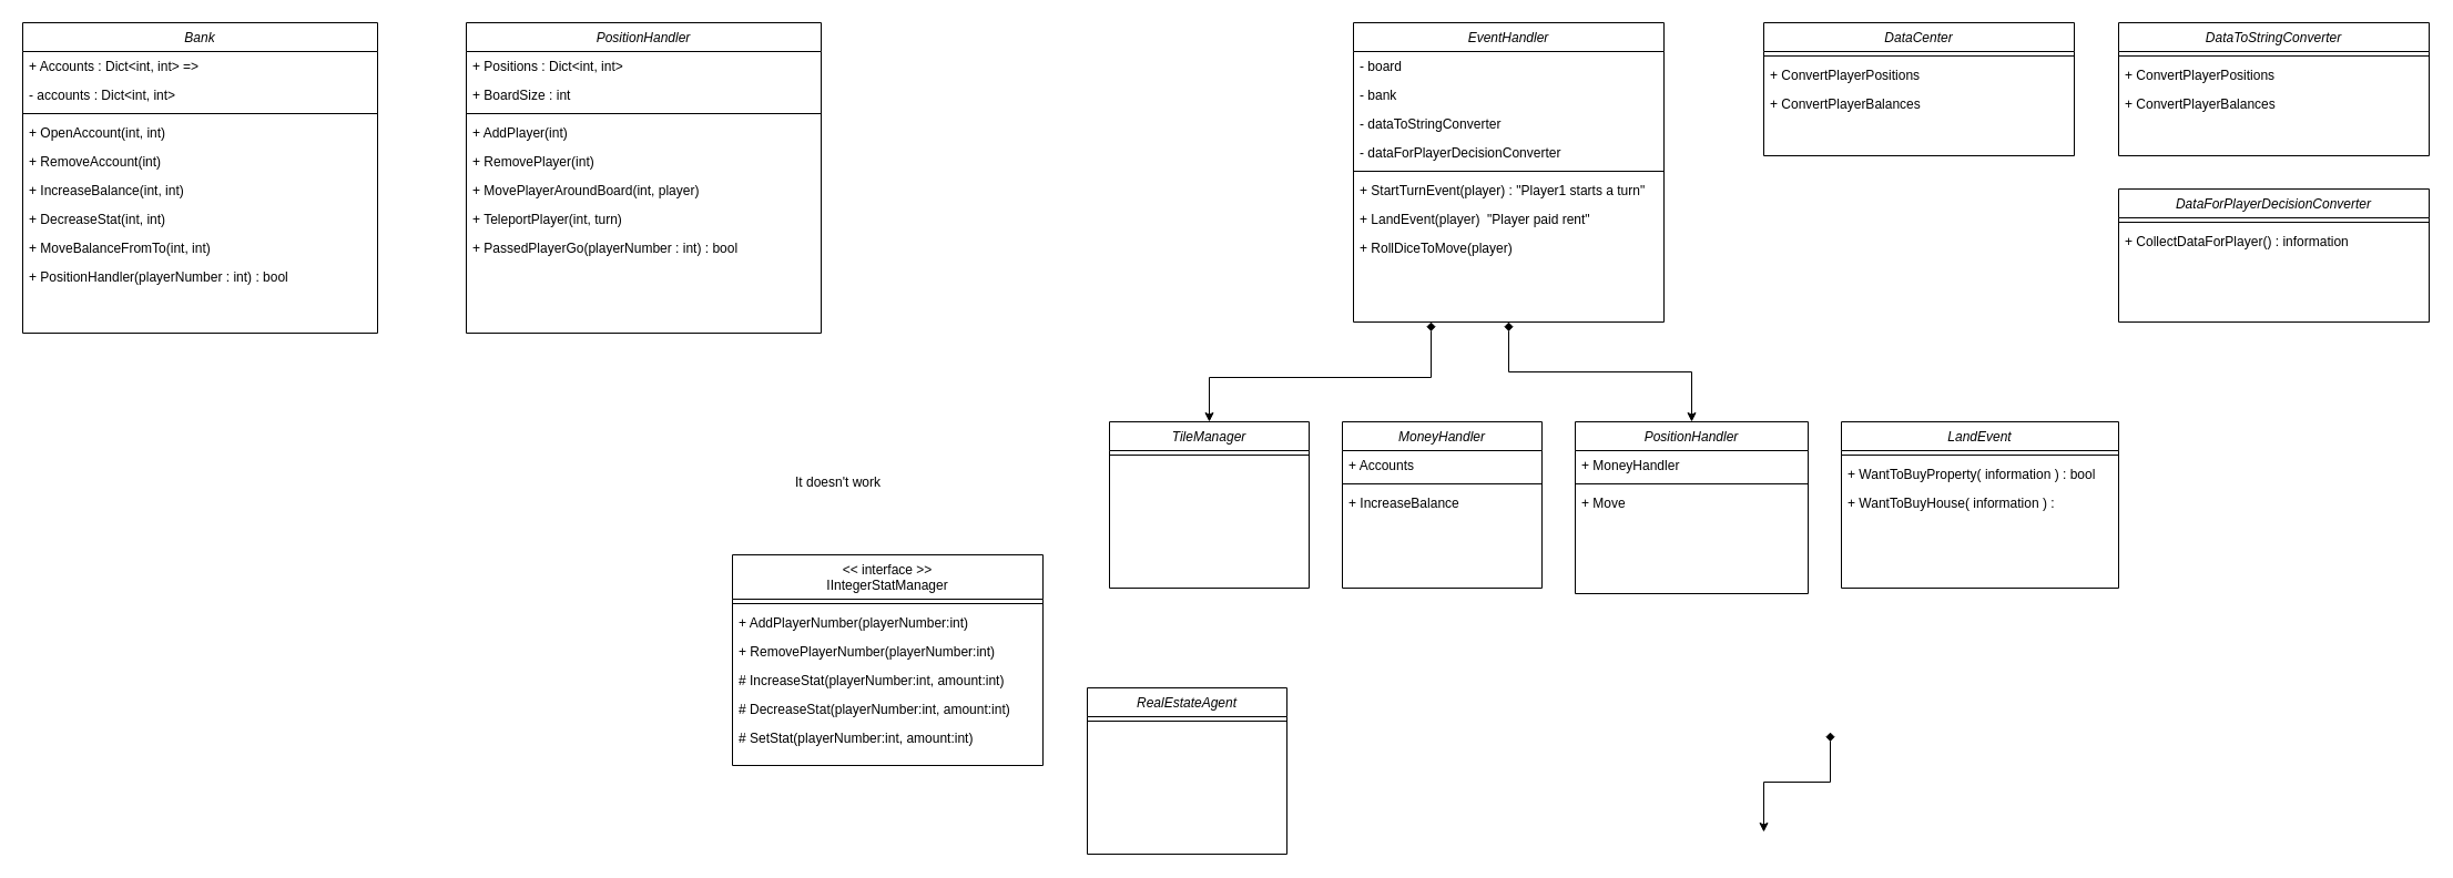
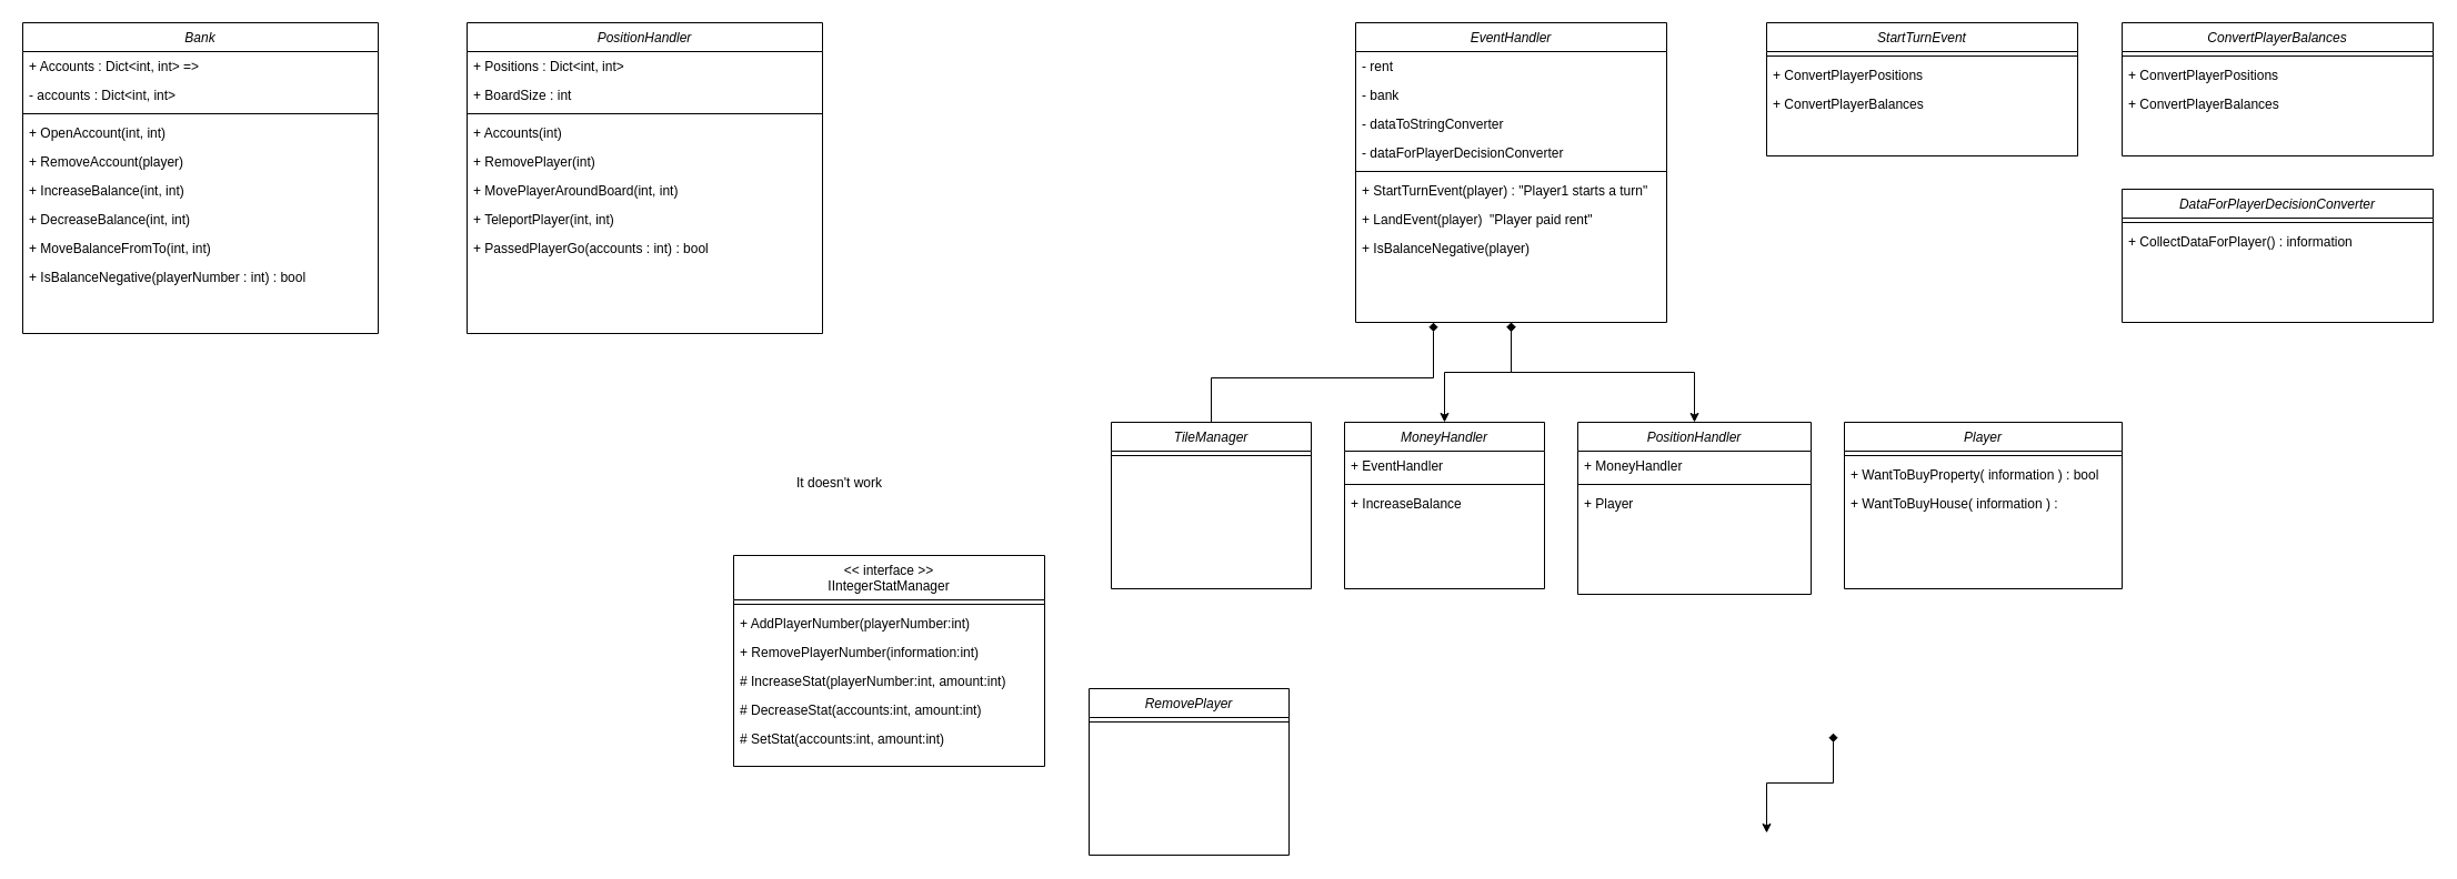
- <mxCell id="59" value="DataCenter" style="swimlane;fontStyle=2;align=center;verticalAlign=top;childLayout=stackLayout;horizontal=1;startSize=26;horizontalStack=0;resizeParent=1;resizeLast=0;collapsible=1;marginBottom=0;rounded=0;shadow=0;strokeWidth=1;" vertex="1" parent="1"><mxGeometry x="1590" y="20" width="280" height="120" as="geometry"><mxRectangle x="230" y="140" width="160" height="26" as="alternateBounds" /></mxGeometry></mxCell>
+ <mxCell id="59" value="StartTurnEvent" style="swimlane;fontStyle=2;align=center;verticalAlign=top;childLayout=stackLayout;horizontal=1;startSize=26;horizontalStack=0;resizeParent=1;resizeLast=0;collapsible=1;marginBottom=0;rounded=0;shadow=0;strokeWidth=1;" vertex="1" parent="1"><mxGeometry x="1590" y="20" width="280" height="120" as="geometry"><mxRectangle x="230" y="140" width="160" height="26" as="alternateBounds" /></mxGeometry></mxCell>
- <mxCell id="33" value="DataToStringConverter" style="swimlane;fontStyle=2;align=center;verticalAlign=top;childLayout=stackLayout;horizontal=1;startSize=26;horizontalStack=0;resizeParent=1;resizeLast=0;collapsible=1;marginBottom=0;rounded=0;shadow=0;strokeWidth=1;" vertex="1" parent="1"><mxGeometry x="1910" y="20" width="280" height="120" as="geometry"><mxRectangle x="230" y="140" width="160" height="26" as="alternateBounds" /></mxGeometry></mxCell>
+ <mxCell id="33" value="ConvertPlayerBalances" style="swimlane;fontStyle=2;align=center;verticalAlign=top;childLayout=stackLayout;horizontal=1;startSize=26;horizontalStack=0;resizeParent=1;resizeLast=0;collapsible=1;marginBottom=0;rounded=0;shadow=0;strokeWidth=1;" vertex="1" parent="1"><mxGeometry x="1910" y="20" width="280" height="120" as="geometry"><mxRectangle x="230" y="140" width="160" height="26" as="alternateBounds" /></mxGeometry></mxCell>
- <mxCell id="38" value="- board" style="text;align=left;verticalAlign=top;spacingLeft=4;spacingRight=4;overflow=hidden;rotatable=0;points=[[0,0.5],[1,0.5]];portConstraint=eastwest;" vertex="1" parent="37"><mxGeometry y="26" width="280" height="26" as="geometry" /></mxCell>
+ <mxCell id="38" value="- rent" style="text;align=left;verticalAlign=top;spacingLeft=4;spacingRight=4;overflow=hidden;rotatable=0;points=[[0,0.5],[1,0.5]];portConstraint=eastwest;" vertex="1" parent="37"><mxGeometry y="26" width="280" height="26" as="geometry" /></mxCell>
- <mxCell id="16" value="+ AddPlayer(int)" style="text;align=left;verticalAlign=top;spacingLeft=4;spacingRight=4;overflow=hidden;rotatable=0;points=[[0,0.5],[1,0.5]];portConstraint=eastwest;" vertex="1" parent="12"><mxGeometry y="86" width="320" height="26" as="geometry" /></mxCell>
+ <mxCell id="16" value="+ Accounts(int)" style="text;align=left;verticalAlign=top;spacingLeft=4;spacingRight=4;overflow=hidden;rotatable=0;points=[[0,0.5],[1,0.5]];portConstraint=eastwest;" vertex="1" parent="12"><mxGeometry y="86" width="320" height="26" as="geometry" /></mxCell>
- <mxCell id="7" value="+ RemoveAccount(int)" style="text;align=left;verticalAlign=top;spacingLeft=4;spacingRight=4;overflow=hidden;rotatable=0;points=[[0,0.5],[1,0.5]];portConstraint=eastwest;" vertex="1" parent="2"><mxGeometry y="112" width="320" height="26" as="geometry" /></mxCell>
+ <mxCell id="7" value="+ RemoveAccount(player)" style="text;align=left;verticalAlign=top;spacingLeft=4;spacingRight=4;overflow=hidden;rotatable=0;points=[[0,0.5],[1,0.5]];portConstraint=eastwest;" vertex="1" parent="2"><mxGeometry y="112" width="320" height="26" as="geometry" /></mxCell>
- <mxCell id="18" value="+ MovePlayerAroundBoard(int, player)" style="text;align=left;verticalAlign=top;spacingLeft=4;spacingRight=4;overflow=hidden;rotatable=0;points=[[0,0.5],[1,0.5]];portConstraint=eastwest;" vertex="1" parent="12"><mxGeometry y="138" width="320" height="26" as="geometry" /></mxCell>
+ <mxCell id="18" value="+ MovePlayerAroundBoard(int, int)" style="text;align=left;verticalAlign=top;spacingLeft=4;spacingRight=4;overflow=hidden;rotatable=0;points=[[0,0.5],[1,0.5]];portConstraint=eastwest;" vertex="1" parent="12"><mxGeometry y="138" width="320" height="26" as="geometry" /></mxCell>
- <mxCell id="9" value="+ DecreaseStat(int, int)" style="text;align=left;verticalAlign=top;spacingLeft=4;spacingRight=4;overflow=hidden;rotatable=0;points=[[0,0.5],[1,0.5]];portConstraint=eastwest;" vertex="1" parent="2"><mxGeometry y="164" width="320" height="26" as="geometry" /></mxCell>
+ <mxCell id="9" value="+ DecreaseBalance(int, int)" style="text;align=left;verticalAlign=top;spacingLeft=4;spacingRight=4;overflow=hidden;rotatable=0;points=[[0,0.5],[1,0.5]];portConstraint=eastwest;" vertex="1" parent="2"><mxGeometry y="164" width="320" height="26" as="geometry" /></mxCell>
- <mxCell id="19" value="+ TeleportPlayer(int, turn)" style="text;align=left;verticalAlign=top;spacingLeft=4;spacingRight=4;overflow=hidden;rotatable=0;points=[[0,0.5],[1,0.5]];portConstraint=eastwest;" vertex="1" parent="12"><mxGeometry y="164" width="320" height="26" as="geometry" /></mxCell>
+ <mxCell id="19" value="+ TeleportPlayer(int, int)" style="text;align=left;verticalAlign=top;spacingLeft=4;spacingRight=4;overflow=hidden;rotatable=0;points=[[0,0.5],[1,0.5]];portConstraint=eastwest;" vertex="1" parent="12"><mxGeometry y="164" width="320" height="26" as="geometry" /></mxCell>
- <mxCell id="20" value="+ PassedPlayerGo(playerNumber : int) : bool" style="text;align=left;verticalAlign=top;spacingLeft=4;spacingRight=4;overflow=hidden;rotatable=0;points=[[0,0.5],[1,0.5]];portConstraint=eastwest;" vertex="1" parent="12"><mxGeometry y="190" width="320" height="26" as="geometry" /></mxCell>
+ <mxCell id="20" value="+ PassedPlayerGo(accounts : int) : bool" style="text;align=left;verticalAlign=top;spacingLeft=4;spacingRight=4;overflow=hidden;rotatable=0;points=[[0,0.5],[1,0.5]];portConstraint=eastwest;" vertex="1" parent="12"><mxGeometry y="190" width="320" height="26" as="geometry" /></mxCell>
- <mxCell id="45" value="+ RollDiceToMove(player) " style="text;align=left;verticalAlign=top;spacingLeft=4;spacingRight=4;overflow=hidden;rotatable=0;points=[[0,0.5],[1,0.5]];portConstraint=eastwest;" vertex="1" parent="37"><mxGeometry y="190" width="280" height="26" as="geometry" /></mxCell>
+ <mxCell id="45" value="+ IsBalanceNegative(player) " style="text;align=left;verticalAlign=top;spacingLeft=4;spacingRight=4;overflow=hidden;rotatable=0;points=[[0,0.5],[1,0.5]];portConstraint=eastwest;" vertex="1" parent="37"><mxGeometry y="190" width="280" height="26" as="geometry" /></mxCell>
- <mxCell id="11" value="+ PositionHandler(playerNumber : int) : bool" style="text;align=left;verticalAlign=top;spacingLeft=4;spacingRight=4;overflow=hidden;rotatable=0;points=[[0,0.5],[1,0.5]];portConstraint=eastwest;" vertex="1" parent="2"><mxGeometry y="216" width="320" height="26" as="geometry" /></mxCell>
+ <mxCell id="11" value="+ IsBalanceNegative(playerNumber : int) : bool" style="text;align=left;verticalAlign=top;spacingLeft=4;spacingRight=4;overflow=hidden;rotatable=0;points=[[0,0.5],[1,0.5]];portConstraint=eastwest;" vertex="1" parent="2"><mxGeometry y="216" width="320" height="26" as="geometry" /></mxCell>
+ <mxCell id="54" value="" style="edgeStyle=elbowEdgeStyle;elbow=vertical;endArrow=classic;html=1;rounded=0;entryX=0.5;entryY=0;entryDx=0;entryDy=0;exitX=0.5;exitY=1;exitDx=0;exitDy=0;startArrow=diamond;startFill=1;" edge="1" parent="1" source="37" target="50"><mxGeometry width="50" height="50" relative="1" as="geometry"><mxPoint x="1180" y="290" as="sourcePoint" /><mxPoint x="980" y="370" as="targetPoint" /></mxGeometry></mxCell>
- <mxCell id="66" value="" style="edgeStyle=elbowEdgeStyle;elbow=vertical;endArrow=classic;html=1;rounded=0;entryX=0.5;entryY=0;entryDx=0;entryDy=0;exitX=0.25;exitY=1;exitDx=0;exitDy=0;startArrow=diamond;startFill=1;" edge="1" parent="1" source="37" target="63"><mxGeometry width="50" height="50" relative="1" as="geometry"><mxPoint x="1370" y="300" as="sourcePoint" /><mxPoint x="1310" y="390" as="targetPoint" /><Array as="points"><mxPoint x="1240" y="340" /><mxPoint x="1220" y="350" /></Array></mxGeometry></mxCell>
+ <mxCell id="66" value="" style="edgeStyle=elbowEdgeStyle;elbow=vertical;endArrow=none;html=1;rounded=0;entryX=0.5;entryY=0;entryDx=0;entryDy=0;exitX=0.25;exitY=1;exitDx=0;exitDy=0;startArrow=diamond;startFill=1;" edge="1" parent="1" source="37" target="63"><mxGeometry width="50" height="50" relative="1" as="geometry"><mxPoint x="1370" y="300" as="sourcePoint" /><mxPoint x="1310" y="390" as="targetPoint" /><Array as="points"><mxPoint x="1240" y="340" /><mxPoint x="1220" y="350" /></Array></mxGeometry></mxCell>
- <mxCell id="29" value="LandEvent" style="swimlane;fontStyle=2;align=center;verticalAlign=top;childLayout=stackLayout;horizontal=1;startSize=26;horizontalStack=0;resizeParent=1;resizeLast=0;collapsible=1;marginBottom=0;rounded=0;shadow=0;strokeWidth=1;" vertex="1" parent="1"><mxGeometry x="1660" y="380" width="250" height="150" as="geometry"><mxRectangle x="230" y="140" width="160" height="26" as="alternateBounds" /></mxGeometry></mxCell>
+ <mxCell id="29" value="Player" style="swimlane;fontStyle=2;align=center;verticalAlign=top;childLayout=stackLayout;horizontal=1;startSize=26;horizontalStack=0;resizeParent=1;resizeLast=0;collapsible=1;marginBottom=0;rounded=0;shadow=0;strokeWidth=1;" vertex="1" parent="1"><mxGeometry x="1660" y="380" width="250" height="150" as="geometry"><mxRectangle x="230" y="140" width="160" height="26" as="alternateBounds" /></mxGeometry></mxCell>
- <mxCell id="51" value="+ Accounts" style="text;align=left;verticalAlign=top;spacingLeft=4;spacingRight=4;overflow=hidden;rotatable=0;points=[[0,0.5],[1,0.5]];portConstraint=eastwest;rounded=0;shadow=0;html=0;" vertex="1" parent="50"><mxGeometry y="26" width="180" height="26" as="geometry" /></mxCell>
+ <mxCell id="51" value="+ EventHandler" style="text;align=left;verticalAlign=top;spacingLeft=4;spacingRight=4;overflow=hidden;rotatable=0;points=[[0,0.5],[1,0.5]];portConstraint=eastwest;rounded=0;shadow=0;html=0;" vertex="1" parent="50"><mxGeometry y="26" width="180" height="26" as="geometry" /></mxCell>
- <mxCell id="49" value="+ Move" style="text;align=left;verticalAlign=top;spacingLeft=4;spacingRight=4;overflow=hidden;rotatable=0;points=[[0,0.5],[1,0.5]];portConstraint=eastwest;rounded=0;shadow=0;html=0;" vertex="1" parent="46"><mxGeometry y="60" width="210" height="26" as="geometry" /></mxCell>
+ <mxCell id="49" value="+ Player" style="text;align=left;verticalAlign=top;spacingLeft=4;spacingRight=4;overflow=hidden;rotatable=0;points=[[0,0.5],[1,0.5]];portConstraint=eastwest;rounded=0;shadow=0;html=0;" vertex="1" parent="46"><mxGeometry y="60" width="210" height="26" as="geometry" /></mxCell>
- <mxCell id="24" value="+ RemovePlayerNumber(playerNumber:int)" style="text;align=left;verticalAlign=top;spacingLeft=4;spacingRight=4;overflow=hidden;rotatable=0;points=[[0,0.5],[1,0.5]];portConstraint=eastwest;" vertex="1" parent="21"><mxGeometry y="74" width="280" height="26" as="geometry" /></mxCell>
+ <mxCell id="24" value="+ RemovePlayerNumber(information:int)" style="text;align=left;verticalAlign=top;spacingLeft=4;spacingRight=4;overflow=hidden;rotatable=0;points=[[0,0.5],[1,0.5]];portConstraint=eastwest;" vertex="1" parent="21"><mxGeometry y="74" width="280" height="26" as="geometry" /></mxCell>
- <mxCell id="67" value="RealEstateAgent" style="swimlane;fontStyle=2;align=center;verticalAlign=top;childLayout=stackLayout;horizontal=1;startSize=26;horizontalStack=0;resizeParent=1;resizeLast=0;collapsible=1;marginBottom=0;rounded=0;shadow=0;strokeWidth=1;" vertex="1" parent="1"><mxGeometry x="980" y="620" width="180" height="150" as="geometry"><mxRectangle x="230" y="140" width="160" height="26" as="alternateBounds" /></mxGeometry></mxCell>
+ <mxCell id="67" value="RemovePlayer" style="swimlane;fontStyle=2;align=center;verticalAlign=top;childLayout=stackLayout;horizontal=1;startSize=26;horizontalStack=0;resizeParent=1;resizeLast=0;collapsible=1;marginBottom=0;rounded=0;shadow=0;strokeWidth=1;" vertex="1" parent="1"><mxGeometry x="980" y="620" width="180" height="150" as="geometry"><mxRectangle x="230" y="140" width="160" height="26" as="alternateBounds" /></mxGeometry></mxCell>
- <mxCell id="26" value="# DecreaseStat(playerNumber:int, amount:int)" style="text;align=left;verticalAlign=top;spacingLeft=4;spacingRight=4;overflow=hidden;rotatable=0;points=[[0,0.5],[1,0.5]];portConstraint=eastwest;" vertex="1" parent="21"><mxGeometry y="126" width="280" height="26" as="geometry" /></mxCell>
+ <mxCell id="26" value="# DecreaseStat(accounts:int, amount:int)" style="text;align=left;verticalAlign=top;spacingLeft=4;spacingRight=4;overflow=hidden;rotatable=0;points=[[0,0.5],[1,0.5]];portConstraint=eastwest;" vertex="1" parent="21"><mxGeometry y="126" width="280" height="26" as="geometry" /></mxCell>
- <mxCell id="27" value="# SetStat(playerNumber:int, amount:int)" style="text;align=left;verticalAlign=top;spacingLeft=4;spacingRight=4;overflow=hidden;rotatable=0;points=[[0,0.5],[1,0.5]];portConstraint=eastwest;" vertex="1" parent="21"><mxGeometry y="152" width="280" height="26" as="geometry" /></mxCell>
+ <mxCell id="27" value="# SetStat(accounts:int, amount:int)" style="text;align=left;verticalAlign=top;spacingLeft=4;spacingRight=4;overflow=hidden;rotatable=0;points=[[0,0.5],[1,0.5]];portConstraint=eastwest;" vertex="1" parent="21"><mxGeometry y="152" width="280" height="26" as="geometry" /></mxCell>
